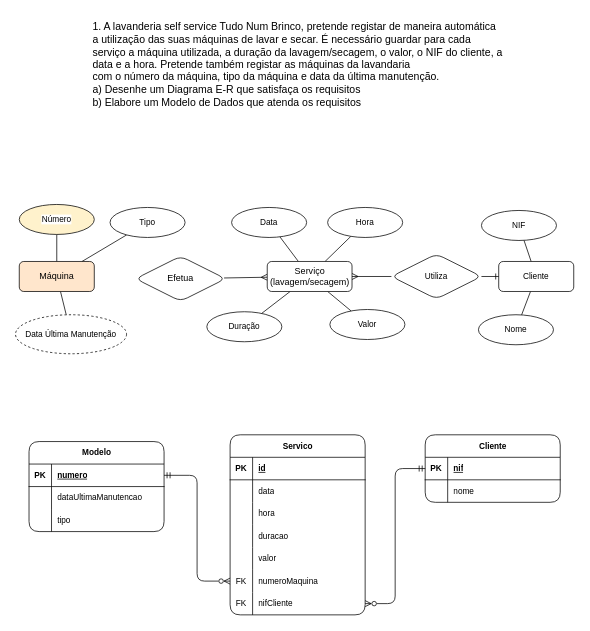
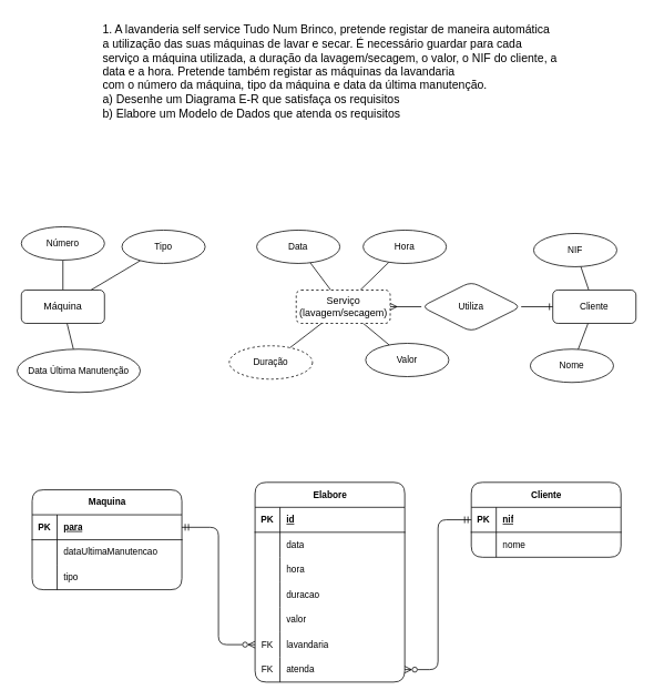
- <mxCell id="15" value="Número" style="ellipse;whiteSpace=wrap;html=1;align=center;rounded=1;fontFamily=Helvetica;fontSize=11;fontColor=default;labelBackgroundColor=default;fillColor=#fff2cc;" vertex="1" parent="1"><mxGeometry x="25" y="272" width="100" height="40" as="geometry" /></mxCell>
+ <mxCell id="15" value="Número" style="ellipse;whiteSpace=wrap;html=1;align=center;rounded=1;fontFamily=Helvetica;fontSize=11;fontColor=default;labelBackgroundColor=default;" vertex="1" parent="1"><mxGeometry x="25" y="272" width="100" height="40" as="geometry" /></mxCell>
- <mxCell id="6" value="Máquina" style="whiteSpace=wrap;html=1;align=center;rounded=1;fillColor=#ffe6cc;" vertex="1" parent="1"><mxGeometry x="25" y="348" width="100" height="40" as="geometry" /></mxCell>
+ <mxCell id="6" value="Máquina" style="whiteSpace=wrap;html=1;align=center;rounded=1;" vertex="1" parent="1"><mxGeometry x="25" y="348" width="100" height="40" as="geometry" /></mxCell>
- <mxCell id="13" value="Serviço (lavagem/secagem)" style="whiteSpace=wrap;html=1;align=center;rounded=1;" vertex="1" parent="1"><mxGeometry x="355.5" y="348" width="113" height="40" as="geometry" /></mxCell>
+ <mxCell id="13" value="Serviço (lavagem/secagem)" style="whiteSpace=wrap;html=1;align=center;rounded=1;dashed=1;" vertex="1" parent="1"><mxGeometry x="355.5" y="348" width="113" height="40" as="geometry" /></mxCell>
- <mxCell id="24" value="Utiliza" style="shape=rhombus;perimeter=rhombusPerimeter;whiteSpace=wrap;html=1;align=center;rounded=1;fontFamily=Helvetica;fontSize=11;fontColor=default;labelBackgroundColor=default;" vertex="1" parent="1"><mxGeometry x="521" y="338" width="120" height="60" as="geometry" /></mxCell>
+ <mxCell id="24" value="Utiliza" style="shape=rhombus;perimeter=rhombusPerimeter;whiteSpace=wrap;html=1;align=center;rounded=1;fontFamily=Helvetica;fontSize=11;fontColor=default;labelBackgroundColor=default;" vertex="1" parent="1"><mxGeometry x="506" y="338" width="120" height="60" as="geometry" /></mxCell>
- <mxCell id="7" style="rounded=1;orthogonalLoop=1;jettySize=auto;html=1;endArrow=ERmany;endFill=0;" edge="1" parent="1" source="8" target="13"><mxGeometry relative="1" as="geometry" /></mxCell>
- <mxCell id="8" value="Efetua" style="shape=rhombus;perimeter=rhombusPerimeter;whiteSpace=wrap;html=1;align=center;rounded=1;" vertex="1" parent="1"><mxGeometry x="180" y="341" width="120" height="60" as="geometry" /></mxCell>
- <mxCell id="17" value="Duração" style="ellipse;whiteSpace=wrap;html=1;align=center;rounded=1;fontFamily=Helvetica;fontSize=11;fontColor=default;labelBackgroundColor=default;" vertex="1" parent="1"><mxGeometry x="275" y="415" width="100" height="40" as="geometry" /></mxCell>
+ <mxCell id="17" value="Duração" style="ellipse;whiteSpace=wrap;html=1;align=center;rounded=1;fontFamily=Helvetica;fontSize=11;fontColor=default;labelBackgroundColor=default;dashed=1;" vertex="1" parent="1"><mxGeometry x="275" y="415" width="100" height="40" as="geometry" /></mxCell>
- <mxCell id="16" value="Data Última Manutenção" style="ellipse;whiteSpace=wrap;html=1;align=center;rounded=1;fontFamily=Helvetica;fontSize=11;fontColor=default;labelBackgroundColor=default;dashed=1;" vertex="1" parent="1"><mxGeometry x="20" y="419" width="148" height="52" as="geometry" /></mxCell>
+ <mxCell id="16" value="Data Última Manutenção" style="ellipse;whiteSpace=wrap;html=1;align=center;rounded=1;fontFamily=Helvetica;fontSize=11;fontColor=default;labelBackgroundColor=default;" vertex="1" parent="1"><mxGeometry x="20" y="419" width="148" height="52" as="geometry" /></mxCell>
- <mxCell id="39" value="Servico" style="shape=table;startSize=30;container=1;collapsible=1;childLayout=tableLayout;fixedRows=1;rowLines=0;fontStyle=1;align=center;resizeLast=1;html=1;rounded=1;fontFamily=Helvetica;fontSize=11;fontColor=default;labelBackgroundColor=default;" vertex="1" parent="1"><mxGeometry x="306" y="579" width="180" height="240" as="geometry" /></mxCell>
+ <mxCell id="39" value="Elabore" style="shape=table;startSize=30;container=1;collapsible=1;childLayout=tableLayout;fixedRows=1;rowLines=0;fontStyle=1;align=center;resizeLast=1;html=1;rounded=1;fontFamily=Helvetica;fontSize=11;fontColor=default;labelBackgroundColor=default;" vertex="1" parent="1"><mxGeometry x="306" y="579" width="180" height="240" as="geometry" /></mxCell>
- <mxCell id="29" value="Modelo" style="shape=table;startSize=30;container=1;collapsible=1;childLayout=tableLayout;fixedRows=1;rowLines=0;fontStyle=1;align=center;resizeLast=1;html=1;rounded=1;fontFamily=Helvetica;fontSize=11;fontColor=default;labelBackgroundColor=default;" vertex="1" parent="1"><mxGeometry x="38" y="588" width="180" height="120" as="geometry" /></mxCell>
+ <mxCell id="29" value="Maquina" style="shape=table;startSize=30;container=1;collapsible=1;childLayout=tableLayout;fixedRows=1;rowLines=0;fontStyle=1;align=center;resizeLast=1;html=1;rounded=1;fontFamily=Helvetica;fontSize=11;fontColor=default;labelBackgroundColor=default;" vertex="1" parent="1"><mxGeometry x="38" y="588" width="180" height="120" as="geometry" /></mxCell>
- <mxCell id="32" value="numero" style="shape=partialRectangle;connectable=0;fillColor=none;top=0;left=0;bottom=0;right=0;align=left;spacingLeft=6;fontStyle=5;overflow=hidden;whiteSpace=wrap;html=1;rounded=1;fontFamily=Helvetica;fontSize=11;fontColor=default;labelBackgroundColor=default;" vertex="1" parent="30"><mxGeometry x="30" width="150" height="30" as="geometry"><mxRectangle width="150" height="30" as="alternateBounds" /></mxGeometry></mxCell>
+ <mxCell id="32" value="para" style="shape=partialRectangle;connectable=0;fillColor=none;top=0;left=0;bottom=0;right=0;align=left;spacingLeft=6;fontStyle=5;overflow=hidden;whiteSpace=wrap;html=1;rounded=1;fontFamily=Helvetica;fontSize=11;fontColor=default;labelBackgroundColor=default;" vertex="1" parent="30"><mxGeometry x="30" width="150" height="30" as="geometry"><mxRectangle width="150" height="30" as="alternateBounds" /></mxGeometry></mxCell>
- <mxCell id="57" value="numeroMaquina" style="shape=partialRectangle;connectable=0;fillColor=none;top=0;left=0;bottom=0;right=0;align=left;spacingLeft=6;overflow=hidden;whiteSpace=wrap;html=1;rounded=1;fontFamily=Helvetica;fontSize=11;fontColor=default;labelBackgroundColor=default;" vertex="1" parent="55"><mxGeometry x="30" width="150" height="30" as="geometry"><mxRectangle width="150" height="30" as="alternateBounds" /></mxGeometry></mxCell>
+ <mxCell id="57" value="lavandaria" style="shape=partialRectangle;connectable=0;fillColor=none;top=0;left=0;bottom=0;right=0;align=left;spacingLeft=6;overflow=hidden;whiteSpace=wrap;html=1;rounded=1;fontFamily=Helvetica;fontSize=11;fontColor=default;labelBackgroundColor=default;" vertex="1" parent="55"><mxGeometry x="30" width="150" height="30" as="geometry"><mxRectangle width="150" height="30" as="alternateBounds" /></mxGeometry></mxCell>
- <mxCell id="60" value="nifCliente" style="shape=partialRectangle;connectable=0;fillColor=none;top=0;left=0;bottom=0;right=0;align=left;spacingLeft=6;overflow=hidden;whiteSpace=wrap;html=1;rounded=1;fontFamily=Helvetica;fontSize=11;fontColor=default;labelBackgroundColor=default;" vertex="1" parent="58"><mxGeometry x="30" width="150" height="30" as="geometry"><mxRectangle width="150" height="30" as="alternateBounds" /></mxGeometry></mxCell>
+ <mxCell id="60" value="atenda" style="shape=partialRectangle;connectable=0;fillColor=none;top=0;left=0;bottom=0;right=0;align=left;spacingLeft=6;overflow=hidden;whiteSpace=wrap;html=1;rounded=1;fontFamily=Helvetica;fontSize=11;fontColor=default;labelBackgroundColor=default;" vertex="1" parent="58"><mxGeometry x="30" width="150" height="30" as="geometry"><mxRectangle width="150" height="30" as="alternateBounds" /></mxGeometry></mxCell>
